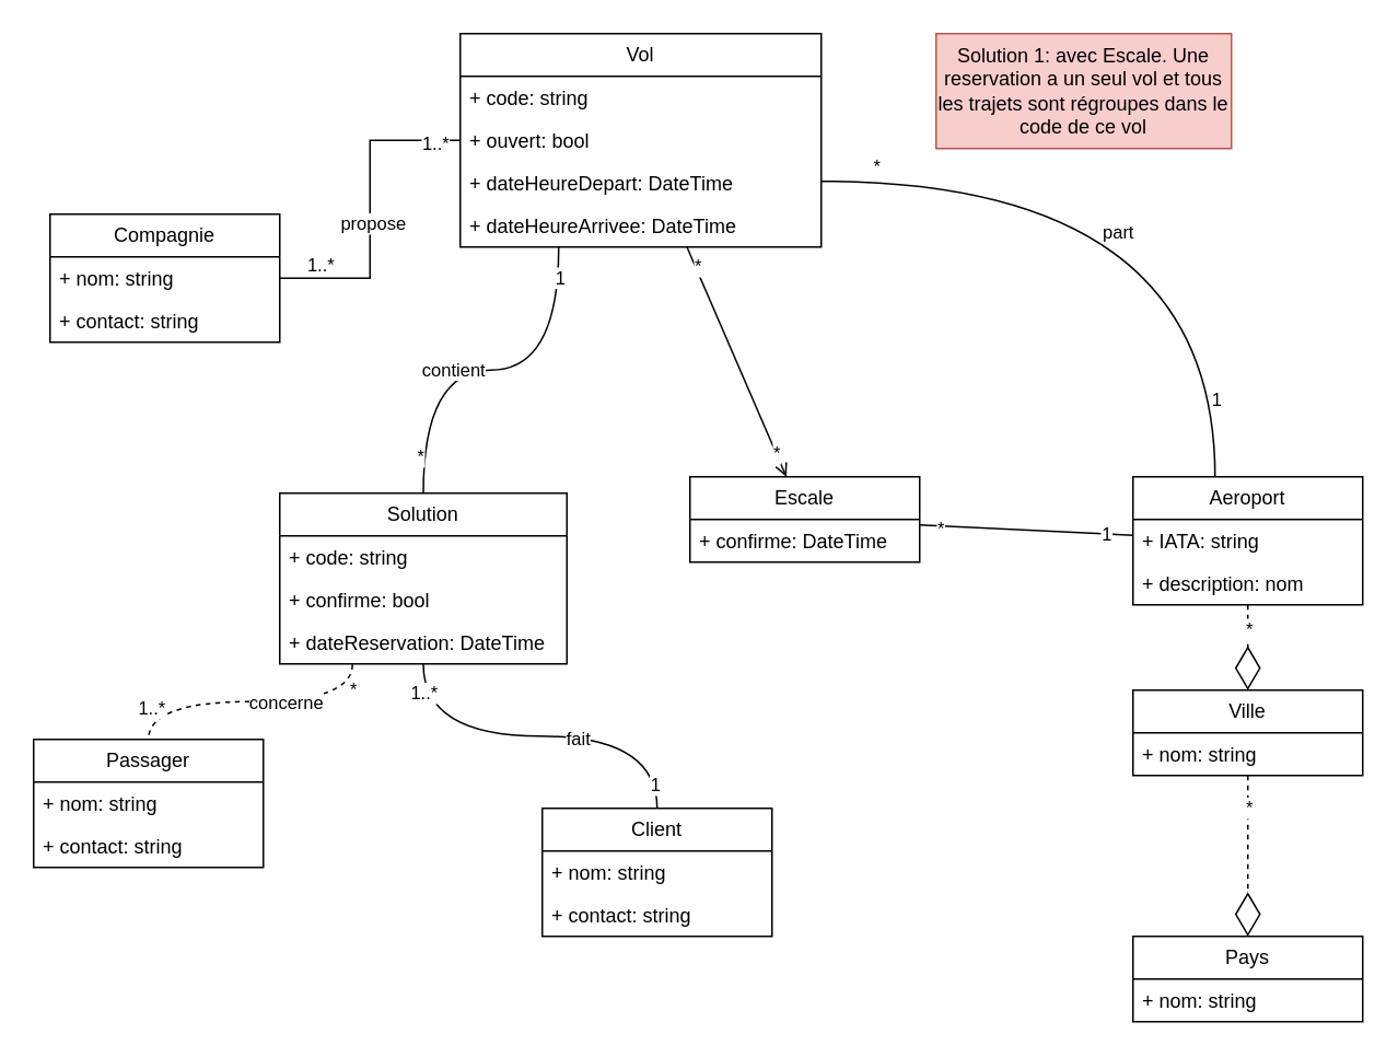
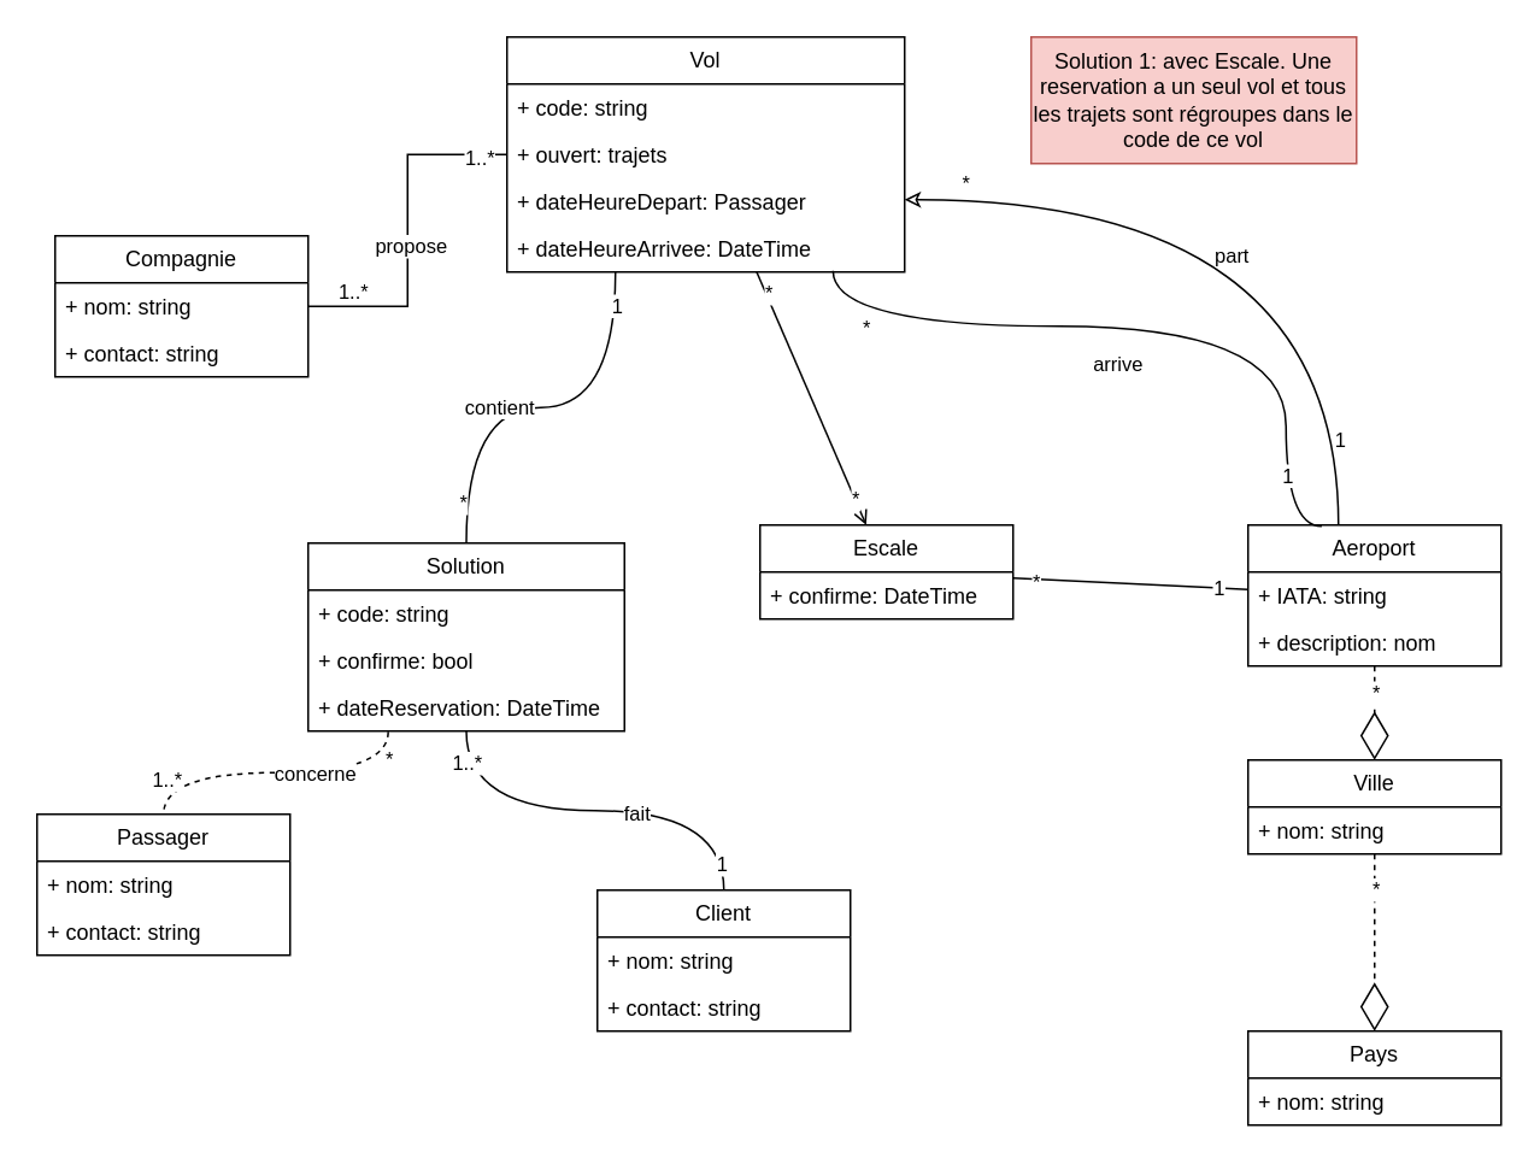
- <mxCell id="14" value="+ ouvert: bool" style="text;strokeColor=none;fillColor=none;align=left;verticalAlign=top;spacingLeft=4;spacingRight=4;overflow=hidden;rotatable=0;points=[[0,0.5],[1,0.5]];portConstraint=eastwest;whiteSpace=wrap;html=1;" parent="12" vertex="1"><mxGeometry y="52" width="220" height="26" as="geometry" /></mxCell>
+ <mxCell id="14" value="+ ouvert: trajets" style="text;strokeColor=none;fillColor=none;align=left;verticalAlign=top;spacingLeft=4;spacingRight=4;overflow=hidden;rotatable=0;points=[[0,0.5],[1,0.5]];portConstraint=eastwest;whiteSpace=wrap;html=1;" parent="12" vertex="1"><mxGeometry y="52" width="220" height="26" as="geometry" /></mxCell>
- <mxCell id="50" style="edgeStyle=orthogonalEdgeStyle;rounded=0;orthogonalLoop=1;jettySize=auto;html=1;endArrow=none;endFill=0;curved=1;" parent="1" source="39" target="12" edge="1"><mxGeometry relative="1" as="geometry"><mxPoint x="315" y="339" as="sourcePoint" /><mxPoint x="390" y="178" as="targetPoint" /><Array as="points"><mxPoint x="740" y="110" /></Array></mxGeometry></mxCell>
+ <mxCell id="50" style="edgeStyle=orthogonalEdgeStyle;rounded=0;orthogonalLoop=1;jettySize=auto;html=1;endArrow=classic;endFill=0;curved=1;" parent="1" source="39" target="12" edge="1"><mxGeometry relative="1" as="geometry"><mxPoint x="315" y="339" as="sourcePoint" /><mxPoint x="390" y="178" as="targetPoint" /><Array as="points"><mxPoint x="740" y="110" /></Array></mxGeometry></mxCell>
- <mxCell id="15" value="+ dateHeureDepart: DateTime" style="text;strokeColor=none;fillColor=none;align=left;verticalAlign=top;spacingLeft=4;spacingRight=4;overflow=hidden;rotatable=0;points=[[0,0.5],[1,0.5]];portConstraint=eastwest;whiteSpace=wrap;html=1;" parent="12" vertex="1"><mxGeometry y="78" width="220" height="26" as="geometry" /></mxCell>
+ <mxCell id="15" value="+ dateHeureDepart: Passager" style="text;strokeColor=none;fillColor=none;align=left;verticalAlign=top;spacingLeft=4;spacingRight=4;overflow=hidden;rotatable=0;points=[[0,0.5],[1,0.5]];portConstraint=eastwest;whiteSpace=wrap;html=1;" parent="12" vertex="1"><mxGeometry y="78" width="220" height="26" as="geometry" /></mxCell>
+ <mxCell id="54" style="edgeStyle=orthogonalEdgeStyle;rounded=0;orthogonalLoop=1;jettySize=auto;html=1;endArrow=none;endFill=0;curved=1;exitX=0.291;exitY=0.009;exitDx=0;exitDy=0;exitPerimeter=0;entryX=0.82;entryY=0.971;entryDx=0;entryDy=0;entryPerimeter=0;" parent="1" source="39" target="16" edge="1"><mxGeometry relative="1" as="geometry"><mxPoint x="680" y="409" as="sourcePoint" /><mxPoint x="390" y="249" as="targetPoint" /><Array as="points"><mxPoint x="711" y="180" /><mxPoint x="460" y="180" /></Array></mxGeometry></mxCell>
+ <mxCell id="55" value="*" style="edgeLabel;html=1;align=center;verticalAlign=middle;resizable=0;points=[];" parent="54" vertex="1" connectable="0"><mxGeometry x="0.845" relative="1" as="geometry"><mxPoint x="17" as="offset" /></mxGeometry></mxCell>
+ <mxCell id="56" value="arrive" style="edgeLabel;html=1;align=center;verticalAlign=middle;resizable=0;points=[];" parent="54" vertex="1" connectable="0"><mxGeometry x="-0.197" y="1" relative="1" as="geometry"><mxPoint x="-59" y="19" as="offset" /></mxGeometry></mxCell>
+ <mxCell id="57" value="1" style="edgeLabel;html=1;align=center;verticalAlign=middle;resizable=0;points=[];" parent="54" vertex="1" connectable="0"><mxGeometry x="-0.866" y="2" relative="1" as="geometry"><mxPoint x="2" y="-20" as="offset" /></mxGeometry></mxCell>
